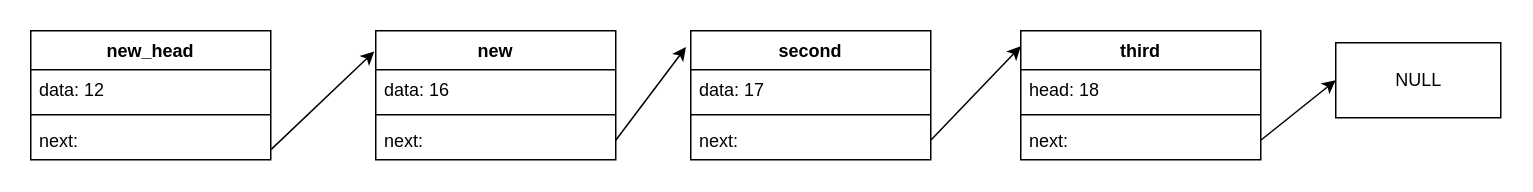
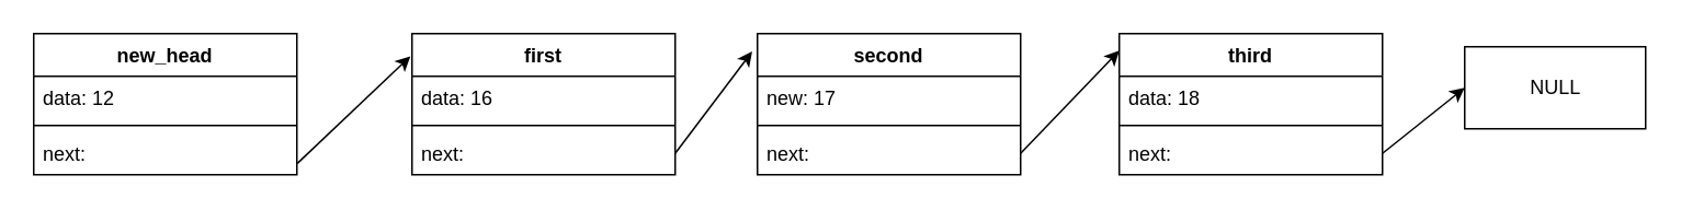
- <mxCell id="2" value="new" style="swimlane;fontStyle=1;align=center;verticalAlign=top;childLayout=stackLayout;horizontal=1;startSize=26;horizontalStack=0;resizeParent=1;resizeParentMax=0;resizeLast=0;collapsible=1;marginBottom=0;" vertex="1" parent="1"><mxGeometry x="250" y="20" width="160" height="86" as="geometry" /></mxCell>
+ <mxCell id="2" value="first" style="swimlane;fontStyle=1;align=center;verticalAlign=top;childLayout=stackLayout;horizontal=1;startSize=26;horizontalStack=0;resizeParent=1;resizeParentMax=0;resizeLast=0;collapsible=1;marginBottom=0;" vertex="1" parent="1"><mxGeometry x="250" y="20" width="160" height="86" as="geometry" /></mxCell>
- <mxCell id="7" value="data: 17&#10;" style="text;strokeColor=none;fillColor=none;align=left;verticalAlign=top;spacingLeft=4;spacingRight=4;overflow=hidden;rotatable=0;points=[[0,0.5],[1,0.5]];portConstraint=eastwest;" vertex="1" parent="6"><mxGeometry y="26" width="160" height="26" as="geometry" /></mxCell>
+ <mxCell id="7" value="new: 17&#10;" style="text;strokeColor=none;fillColor=none;align=left;verticalAlign=top;spacingLeft=4;spacingRight=4;overflow=hidden;rotatable=0;points=[[0,0.5],[1,0.5]];portConstraint=eastwest;" vertex="1" parent="6"><mxGeometry y="26" width="160" height="26" as="geometry" /></mxCell>
- <mxCell id="13" value="head: 18" style="text;strokeColor=none;fillColor=none;align=left;verticalAlign=top;spacingLeft=4;spacingRight=4;overflow=hidden;rotatable=0;points=[[0,0.5],[1,0.5]];portConstraint=eastwest;" vertex="1" parent="12"><mxGeometry y="26" width="160" height="26" as="geometry" /></mxCell>
+ <mxCell id="13" value="data: 18" style="text;strokeColor=none;fillColor=none;align=left;verticalAlign=top;spacingLeft=4;spacingRight=4;overflow=hidden;rotatable=0;points=[[0,0.5],[1,0.5]];portConstraint=eastwest;" vertex="1" parent="12"><mxGeometry y="26" width="160" height="26" as="geometry" /></mxCell>
